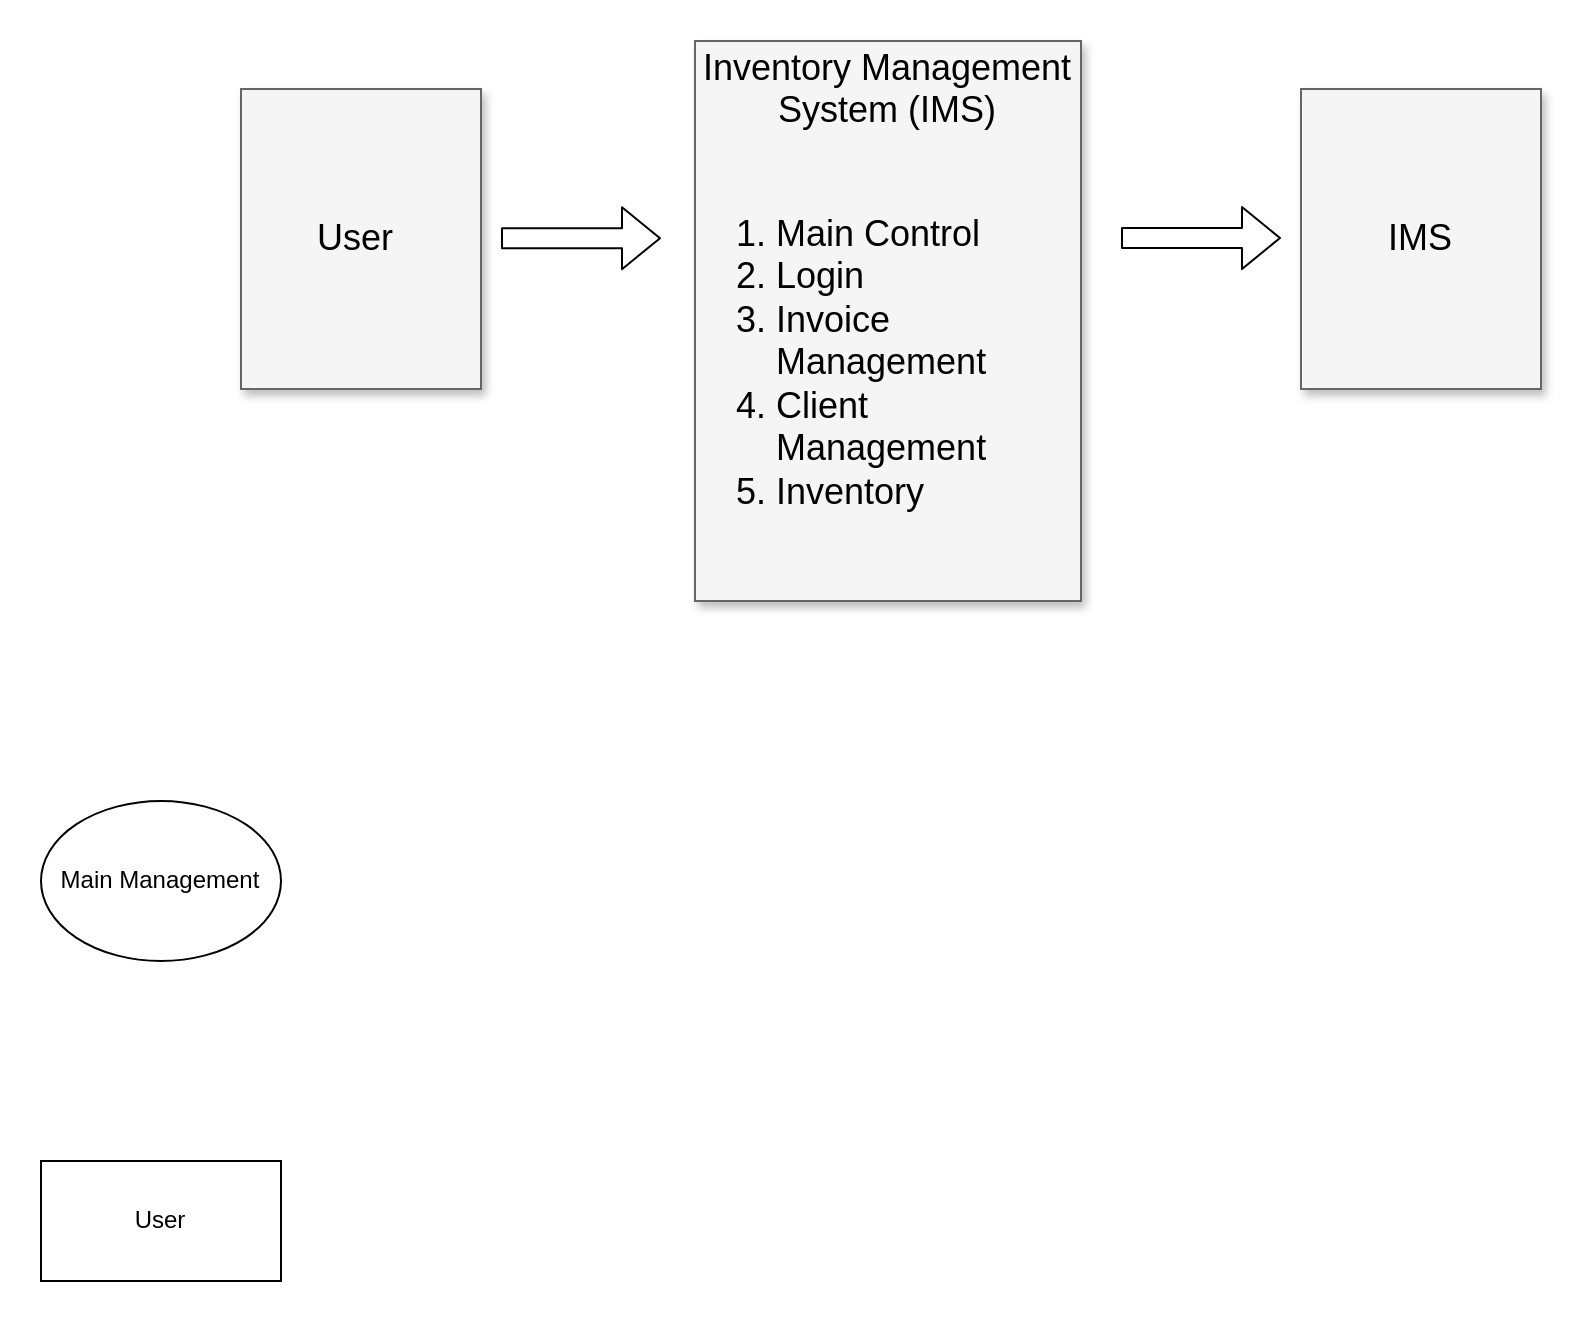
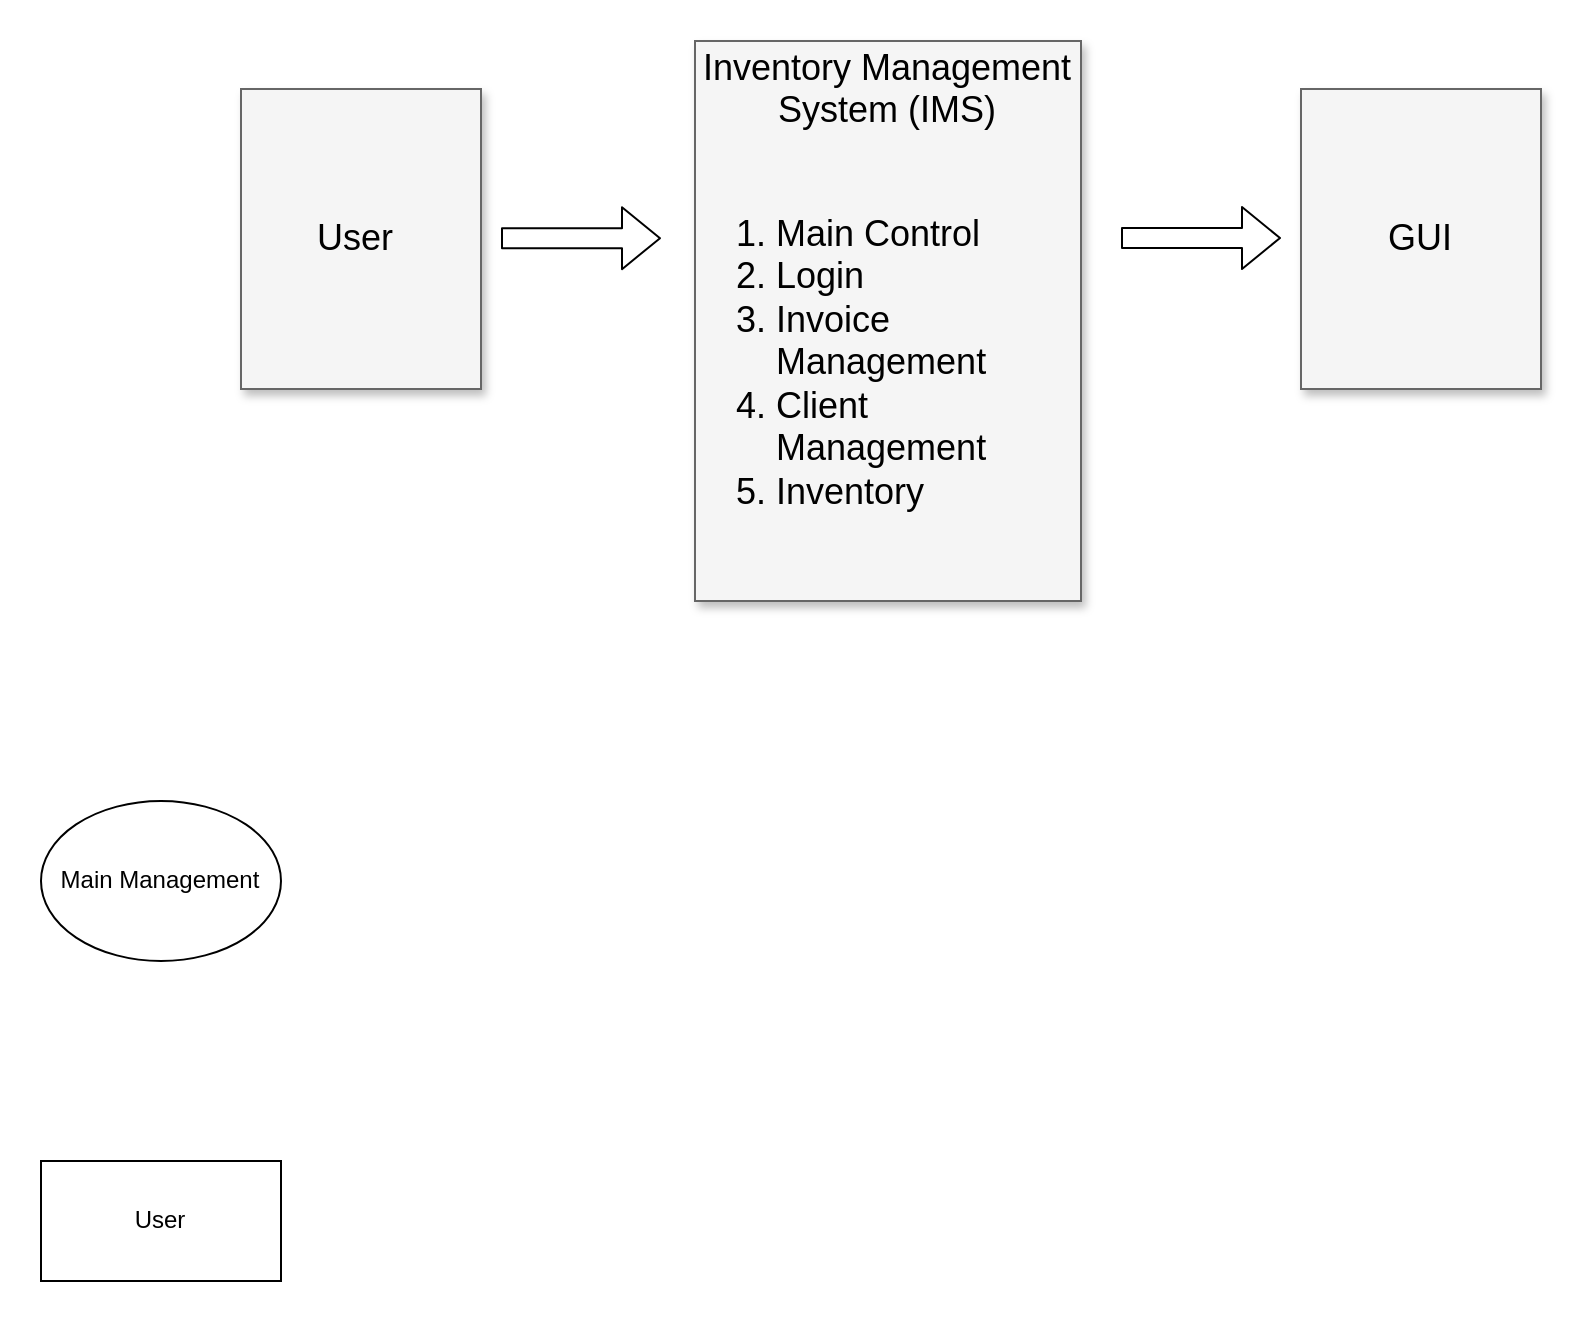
- <mxCell id="6" value="IMS" style="whiteSpace=wrap;html=1;shadow=1;fontSize=18;fillColor=#f5f5f5;strokeColor=#666666;" vertex="1" parent="1"><mxGeometry x="650" y="44" width="120" height="150" as="geometry" /></mxCell>
+ <mxCell id="6" value="GUI" style="whiteSpace=wrap;html=1;shadow=1;fontSize=18;fillColor=#f5f5f5;strokeColor=#666666;" vertex="1" parent="1"><mxGeometry x="650" y="44" width="120" height="150" as="geometry" /></mxCell>
